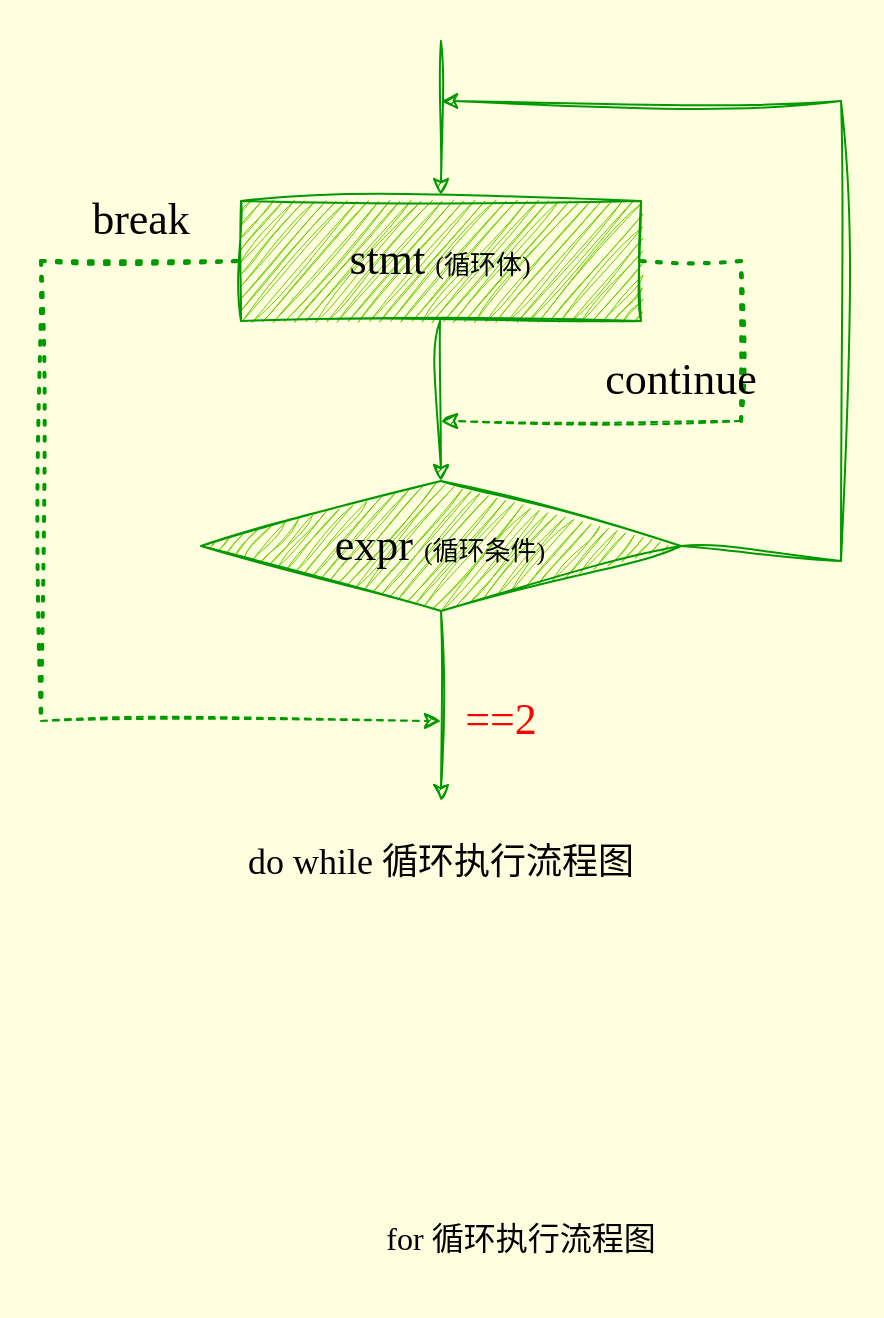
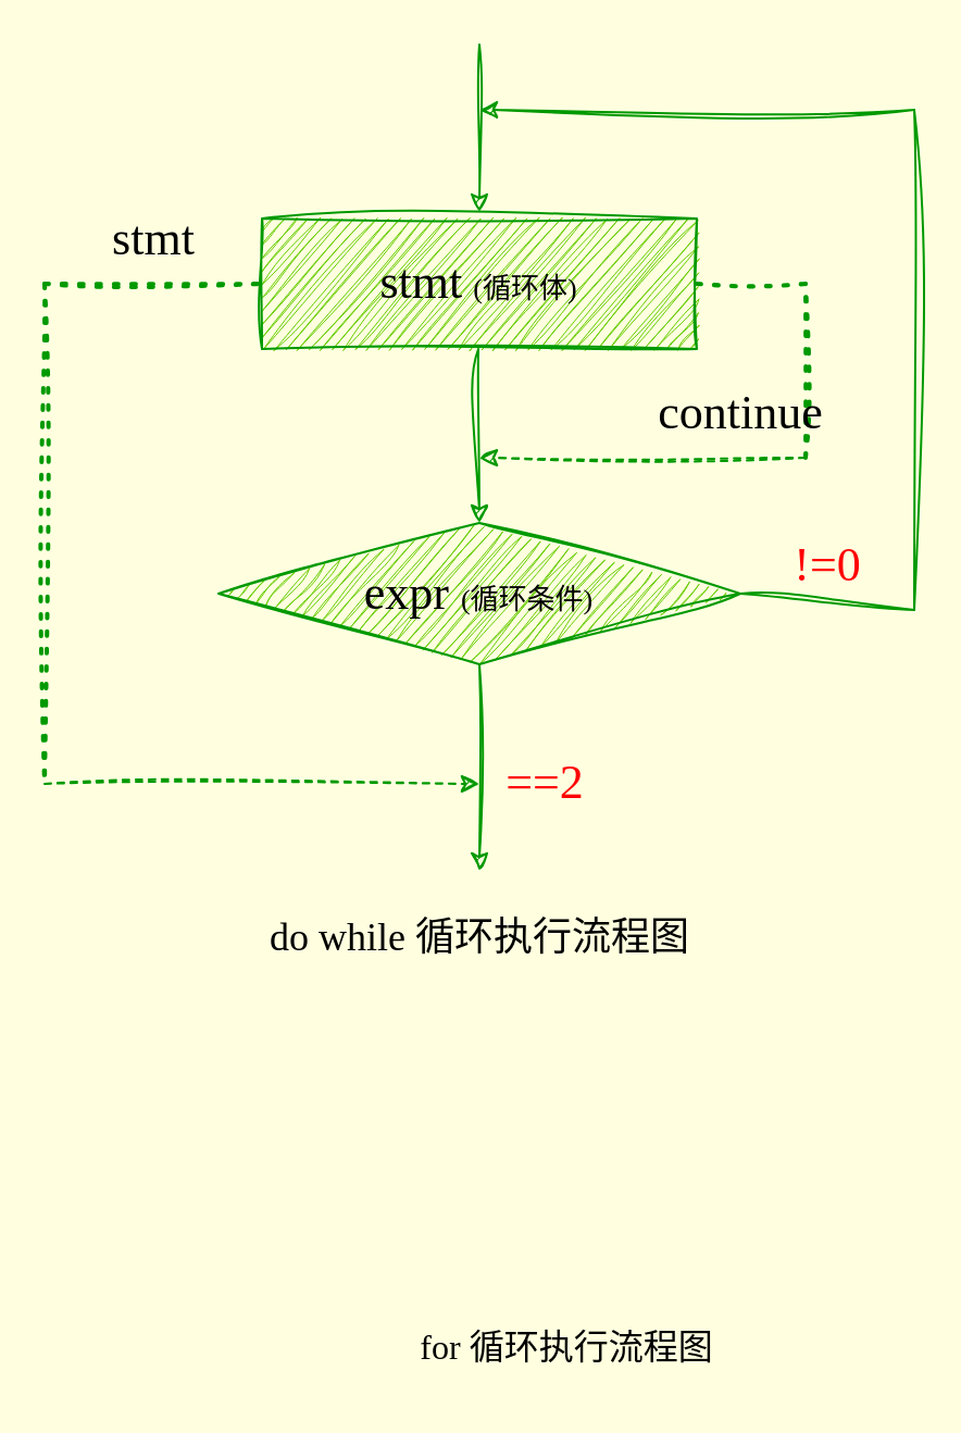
- <mxCell id="20" value="break" style="text;html=1;align=center;verticalAlign=middle;resizable=0;points=[];autosize=1;strokeColor=none;fillColor=none;fontSize=22;fontFamily=Architects Daughter;fontColor=#000000;sketch=1;hachureGap=4;jiggle=2;curveFitting=1;fontSource=https%3A%2F%2Ffonts.googleapis.com%2Fcss%3Ffamily%3DArchitects%2BDaughter;" vertex="1" parent="1"><mxGeometry x="30" y="90" width="80" height="40" as="geometry" /></mxCell>
+ <mxCell id="20" value="stmt" style="text;html=1;align=center;verticalAlign=middle;resizable=0;points=[];autosize=1;strokeColor=none;fillColor=none;fontSize=22;fontFamily=Architects Daughter;fontColor=#000000;sketch=1;hachureGap=4;jiggle=2;curveFitting=1;fontSource=https%3A%2F%2Ffonts.googleapis.com%2Fcss%3Ffamily%3DArchitects%2BDaughter;" vertex="1" parent="1"><mxGeometry x="30" y="90" width="80" height="40" as="geometry" /></mxCell>
+ <mxCell id="15" value="!=0" style="text;align=center;verticalAlign=middle;resizable=0;points=[];autosize=1;strokeColor=none;fillColor=none;fontSize=22;fontFamily=Architects Daughter;fontColor=#FF0000;hachureGap=4;fontSource=https%3A%2F%2Ffonts.googleapis.com%2Fcss%3Ffamily%3DArchitects%2BDaughter;rounded=0;html=1;" vertex="1" parent="1"><mxGeometry x="355" y="240" width="50" height="40" as="geometry" /></mxCell>
